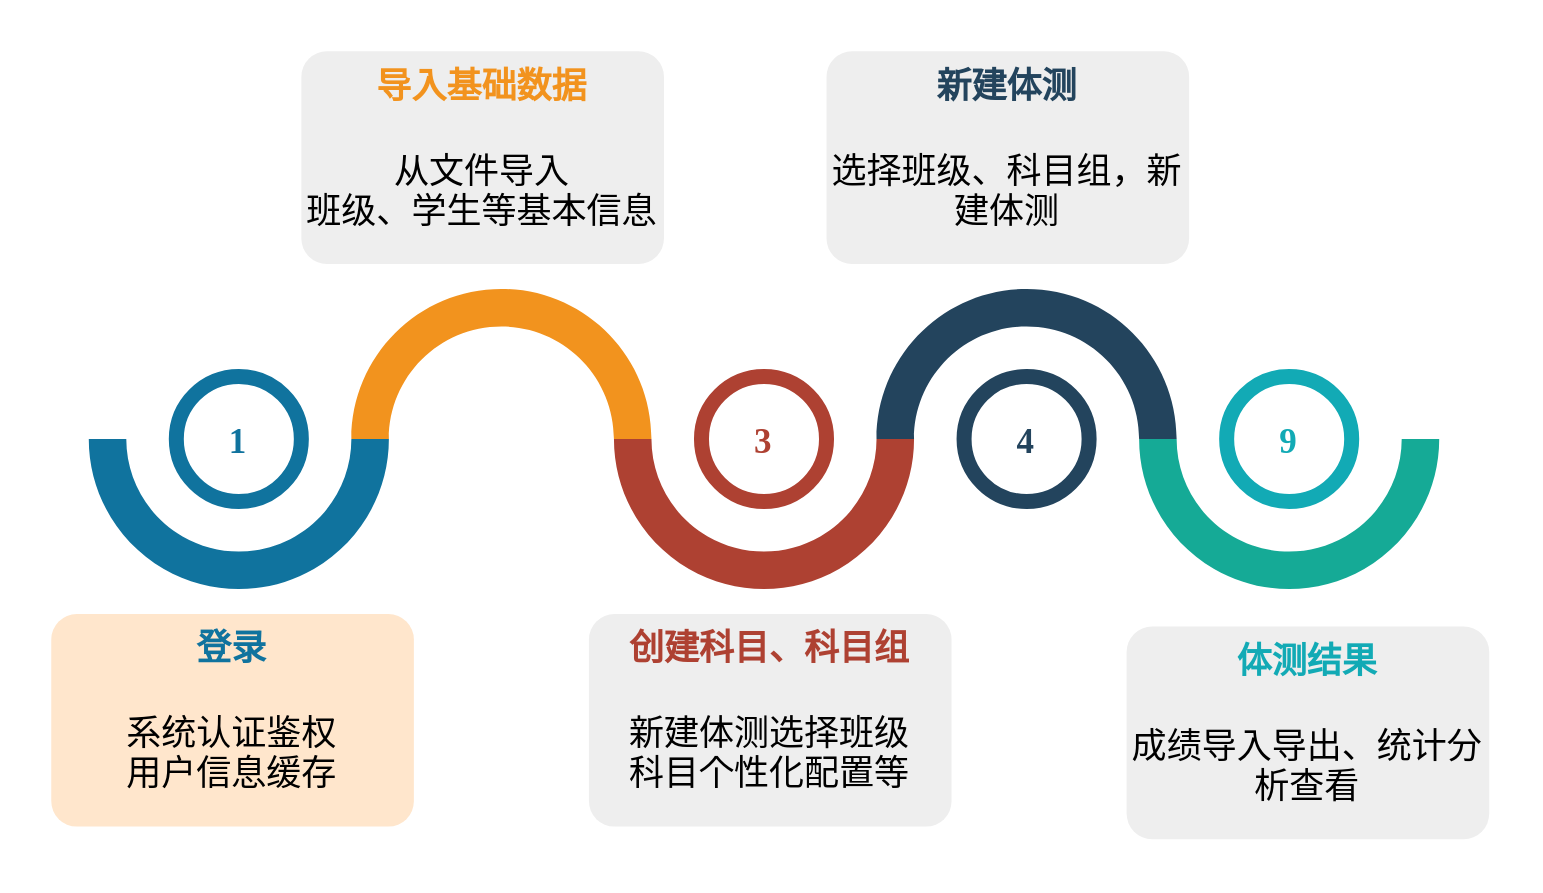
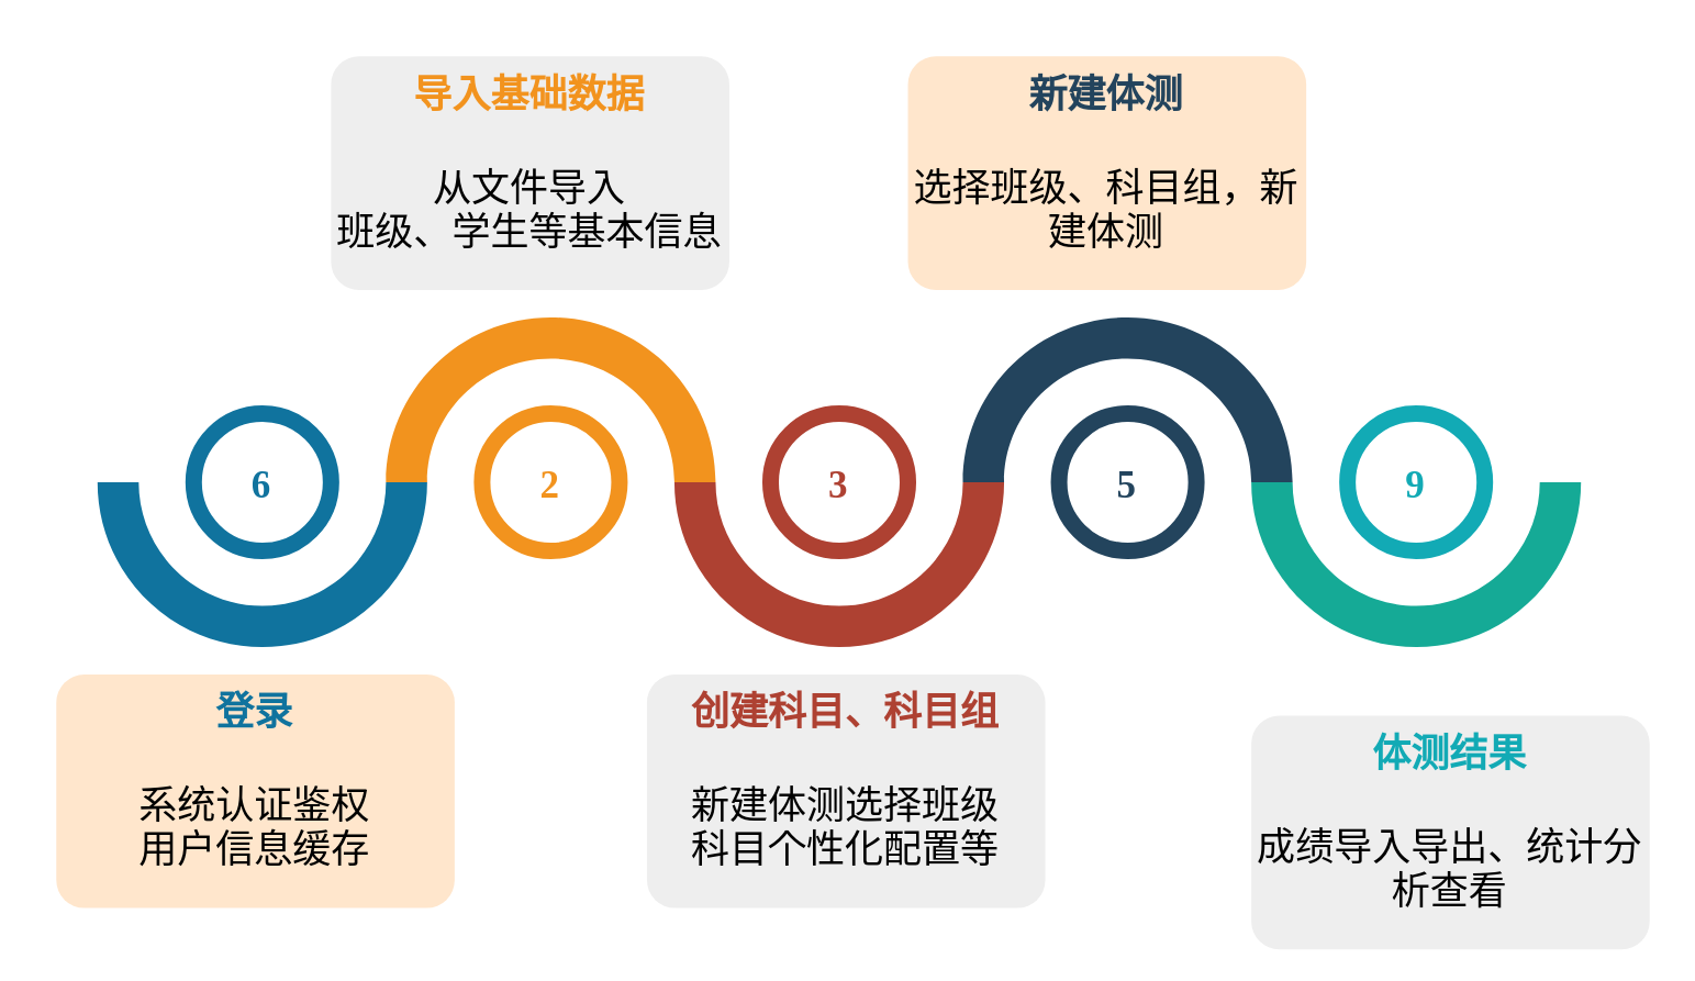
- <mxCell id="5" value="&lt;font style=&quot;font-size: 14px;&quot;&gt;&lt;font color=&quot;#23445d&quot; style=&quot;font-size: 14px;&quot;&gt;&lt;b style=&quot;font-size: 14px;&quot;&gt;新建体测&lt;br style=&quot;font-size: 14px;&quot;&gt;&lt;/b&gt;&lt;/font&gt;&lt;span style=&quot;font-size: 14px;&quot;&gt;&lt;br style=&quot;font-size: 14px;&quot;&gt;选择班级、科目组，新建体测&lt;/span&gt;&lt;br style=&quot;font-size: 14px;&quot;&gt;&lt;/font&gt;" style="rounded=1;strokeColor=none;fillColor=#EEEEEE;align=center;arcSize=12;verticalAlign=top;whiteSpace=wrap;html=1;fontSize=14;fontFamily=宋体;" parent="1" vertex="1"><mxGeometry x="330" y="20" width="145" height="85" as="geometry" /></mxCell>
+ <mxCell id="5" value="&lt;font style=&quot;font-size: 14px;&quot;&gt;&lt;font color=&quot;#23445d&quot; style=&quot;font-size: 14px;&quot;&gt;&lt;b style=&quot;font-size: 14px;&quot;&gt;新建体测&lt;br style=&quot;font-size: 14px;&quot;&gt;&lt;/b&gt;&lt;/font&gt;&lt;span style=&quot;font-size: 14px;&quot;&gt;&lt;br style=&quot;font-size: 14px;&quot;&gt;选择班级、科目组，新建体测&lt;/span&gt;&lt;br style=&quot;font-size: 14px;&quot;&gt;&lt;/font&gt;" style="rounded=1;strokeColor=none;fillColor=#ffe6cc;align=center;arcSize=12;verticalAlign=top;whiteSpace=wrap;html=1;fontSize=14;fontFamily=宋体;" parent="1" vertex="1"><mxGeometry x="330" y="20" width="145" height="85" as="geometry" /></mxCell>
+ <mxCell id="13" value="2" style="shape=ellipse;strokeWidth=6;strokeColor=#F2931E;fontSize=14;html=0;fontStyle=1;fontColor=#F2931E;fontFamily=宋体;" parent="1" vertex="1"><mxGeometry x="175" y="150" width="50" height="50" as="geometry" /></mxCell>
- <mxCell id="12" value="1" style="shape=ellipse;strokeWidth=6;strokeColor=#10739E;fontSize=14;html=0;fontStyle=1;fontColor=#10739E;fontFamily=宋体;" parent="1" vertex="1"><mxGeometry x="70" y="150" width="50" height="50" as="geometry" /></mxCell>
+ <mxCell id="12" value="6" style="shape=ellipse;strokeWidth=6;strokeColor=#10739E;fontSize=14;html=0;fontStyle=1;fontColor=#10739E;fontFamily=宋体;" parent="1" vertex="1"><mxGeometry x="70" y="150" width="50" height="50" as="geometry" /></mxCell>
- <mxCell id="15" value="4" style="shape=ellipse;strokeWidth=6;strokeColor=#23445D;fontSize=14;html=0;fontStyle=1;fontColor=#23445D;fontFamily=宋体;" parent="1" vertex="1"><mxGeometry x="385" y="150" width="50" height="50" as="geometry" /></mxCell>
+ <mxCell id="15" value="5" style="shape=ellipse;strokeWidth=6;strokeColor=#23445D;fontSize=14;html=0;fontStyle=1;fontColor=#23445D;fontFamily=宋体;" parent="1" vertex="1"><mxGeometry x="385" y="150" width="50" height="50" as="geometry" /></mxCell>
- <mxCell id="6" value="&lt;font style=&quot;font-size: 14px;&quot;&gt;&lt;font color=&quot;#12aab5&quot; style=&quot;font-size: 14px;&quot;&gt;&lt;span style=&quot;font-size: 14px;&quot;&gt;&lt;b style=&quot;font-size: 14px;&quot;&gt;体测结果&lt;/b&gt;&lt;/span&gt;&lt;/font&gt;&lt;br style=&quot;font-size: 14px;&quot;&gt;&lt;br style=&quot;font-size: 14px;&quot;&gt;&lt;span style=&quot;font-size: 14px;&quot;&gt;成绩导入导出、统计分析查看&lt;/span&gt;&lt;br style=&quot;font-size: 14px;&quot;&gt;&lt;/font&gt;" style="rounded=1;strokeColor=none;fillColor=#EEEEEE;align=center;arcSize=12;verticalAlign=top;whiteSpace=wrap;html=1;fontSize=14;fontFamily=宋体;" parent="1" vertex="1"><mxGeometry x="450" y="250" width="145" height="85" as="geometry" /></mxCell>
+ <mxCell id="6" value="&lt;font style=&quot;font-size: 14px;&quot;&gt;&lt;font color=&quot;#12aab5&quot; style=&quot;font-size: 14px;&quot;&gt;&lt;span style=&quot;font-size: 14px;&quot;&gt;&lt;b style=&quot;font-size: 14px;&quot;&gt;体测结果&lt;/b&gt;&lt;/span&gt;&lt;/font&gt;&lt;br style=&quot;font-size: 14px;&quot;&gt;&lt;br style=&quot;font-size: 14px;&quot;&gt;&lt;span style=&quot;font-size: 14px;&quot;&gt;成绩导入导出、统计分析查看&lt;/span&gt;&lt;br style=&quot;font-size: 14px;&quot;&gt;&lt;/font&gt;" style="rounded=1;strokeColor=none;fillColor=#EEEEEE;align=center;arcSize=12;verticalAlign=top;whiteSpace=wrap;html=1;fontSize=14;fontFamily=宋体;" parent="1" vertex="1"><mxGeometry x="455" y="260" width="145" height="85" as="geometry" /></mxCell>
